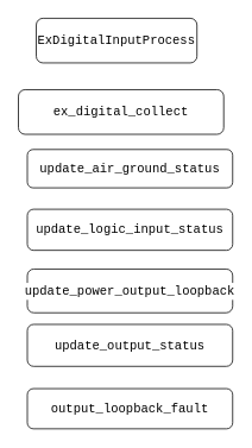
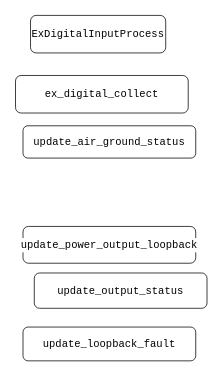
- <mxCell id="4" value="&lt;div style=&quot;background-color: rgb(255, 255, 255); font-family: Consolas, &amp;quot;Courier New&amp;quot;, monospace; font-weight: normal; font-size: 14px; line-height: 19px; white-space: pre;&quot;&gt;&lt;div&gt;&lt;span style=&quot;&quot;&gt;update_logic_input_status&lt;/span&gt;&lt;/div&gt;&lt;/div&gt;" style="rounded=1;whiteSpace=wrap;html=1;fontColor=default;" vertex="1" parent="1"><mxGeometry x="30" y="234" width="230" height="46" as="geometry" /></mxCell>
- <mxCell id="7" value="&lt;div style=&quot;background-color: rgb(255, 255, 255); font-family: Consolas, &amp;quot;Courier New&amp;quot;, monospace; font-size: 14px; line-height: 19px; white-space: pre;&quot;&gt;&lt;span style=&quot;&quot;&gt;update_output_status&lt;/span&gt;&lt;span class=&quot;fluent-read-loading&quot;&gt;&lt;/span&gt;&lt;/div&gt;" style="rounded=1;whiteSpace=wrap;html=1;fontColor=default;" vertex="1" parent="1"><mxGeometry x="30" y="363" width="230" height="47" as="geometry" /></mxCell>
+ <mxCell id="7" value="&lt;div style=&quot;background-color: rgb(255, 255, 255); font-family: Consolas, &amp;quot;Courier New&amp;quot;, monospace; font-size: 14px; line-height: 19px; white-space: pre;&quot;&gt;&lt;span style=&quot;&quot;&gt;update_output_status&lt;/span&gt;&lt;span class=&quot;fluent-read-loading&quot;&gt;&lt;/span&gt;&lt;/div&gt;" style="rounded=1;whiteSpace=wrap;html=1;fontColor=default;" vertex="1" parent="1"><mxGeometry x="45" y="363" width="230" height="47" as="geometry" /></mxCell>
- <mxCell id="8" value="&lt;div style=&quot;background-color: rgb(255, 255, 255); font-family: Consolas, &amp;quot;Courier New&amp;quot;, monospace; font-size: 14px; line-height: 19px; white-space: pre; -webkit-line-clamp: unset; max-height: unset;&quot;&gt;output_loopback_fault&lt;/div&gt;" style="rounded=1;whiteSpace=wrap;html=1;fontColor=default;" vertex="1" parent="1"><mxGeometry x="30" y="435" width="230" height="45" as="geometry" /></mxCell>
+ <mxCell id="8" value="&lt;div style=&quot;background-color: rgb(255, 255, 255); font-family: Consolas, &amp;quot;Courier New&amp;quot;, monospace; font-size: 14px; line-height: 19px; white-space: pre; -webkit-line-clamp: unset; max-height: unset;&quot;&gt;update_loopback_fault&lt;/div&gt;" style="rounded=1;whiteSpace=wrap;html=1;fontColor=default;" vertex="1" parent="1"><mxGeometry x="30" y="435" width="230" height="45" as="geometry" /></mxCell>
